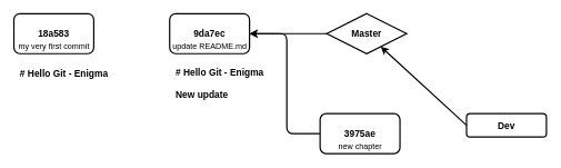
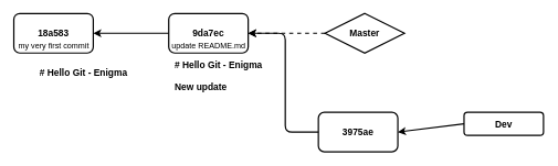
+ <mxCell id="4" value="" style="endArrow=classic;html=1;entryX=1;entryY=0.5;entryDx=0;entryDy=0;exitX=0;exitY=0.5;exitDx=0;exitDy=0;strokeWidth=2;strokeColor=#000000;" edge="1" parent="1" source="2" target="3"><mxGeometry width="50" height="50" relative="1" as="geometry"><mxPoint x="210" y="80" as="sourcePoint" /><mxPoint x="280" y="30" as="targetPoint" /></mxGeometry></mxCell>
- <mxCell id="10" value="" style="endArrow=classic;html=1;exitX=0;exitY=0.5;exitDx=0;exitDy=0;entryX=1;entryY=0.5;entryDx=0;entryDy=0;strokeWidth=2;strokeColor=#000000;" edge="1" parent="1" source="9" target="2"><mxGeometry width="50" height="50" relative="1" as="geometry"><mxPoint x="460" y="-10" as="sourcePoint" /><mxPoint x="510" y="-60" as="targetPoint" /></mxGeometry></mxCell>
+ <mxCell id="10" value="" style="endArrow=classic;html=1;exitX=0;exitY=0.5;exitDx=0;exitDy=0;entryX=1;entryY=0.5;entryDx=0;entryDy=0;strokeWidth=2;strokeColor=#000000;dashed=1;" edge="1" parent="1" source="9" target="2"><mxGeometry width="50" height="50" relative="1" as="geometry"><mxPoint x="460" y="-10" as="sourcePoint" /><mxPoint x="510" y="-60" as="targetPoint" /></mxGeometry></mxCell>
- <mxCell id="5" value="&lt;font color=&quot;#000000&quot; style=&quot;font-size: 14px&quot;&gt;&lt;b&gt;# Hello Git - Enigma&lt;/b&gt;&lt;/font&gt;" style="text;html=1;align=center;verticalAlign=middle;resizable=0;points=[];autosize=1;strokeColor=none;fillColor=none;" vertex="1" parent="1"><mxGeometry x="20" y="100" width="150" height="20" as="geometry" /></mxCell>
+ <mxCell id="5" value="&lt;font color=&quot;#000000&quot; style=&quot;font-size: 14px&quot;&gt;&lt;b&gt;# Hello Git - Enigma&lt;/b&gt;&lt;/font&gt;" style="text;html=1;align=center;verticalAlign=middle;resizable=0;points=[];autosize=1;strokeColor=none;fillColor=none;" vertex="1" parent="1"><mxGeometry x="50" y="100" width="150" height="20" as="geometry" /></mxCell>
- <mxCell id="6" value="&lt;div style=&quot;text-align: left&quot;&gt;&lt;b style=&quot;color: rgb(0 , 0 , 0) ; font-size: 14px&quot;&gt;# Hello Git - Enigma&lt;/b&gt;&lt;/div&gt;&lt;div style=&quot;text-align: left&quot;&gt;&lt;font color=&quot;#000000&quot;&gt;&lt;span style=&quot;font-size: 14px&quot;&gt;&lt;b&gt;&lt;br&gt;&lt;/b&gt;&lt;/span&gt;&lt;/font&gt;&lt;/div&gt;&lt;b style=&quot;color: rgb(0 , 0 , 0) ; font-size: 14px&quot;&gt;&lt;div style=&quot;text-align: left&quot;&gt;&lt;b&gt;New update&lt;/b&gt;&lt;/div&gt;&lt;/b&gt;" style="text;html=1;align=center;verticalAlign=middle;resizable=0;points=[];autosize=1;strokeColor=none;fillColor=none;" vertex="1" parent="1"><mxGeometry x="254" y="100" width="150" height="50" as="geometry" /></mxCell>
+ <mxCell id="6" value="&lt;div style=&quot;text-align: left&quot;&gt;&lt;b style=&quot;color: rgb(0 , 0 , 0) ; font-size: 14px&quot;&gt;# Hello Git - Enigma&lt;/b&gt;&lt;/div&gt;&lt;div style=&quot;text-align: left&quot;&gt;&lt;font color=&quot;#000000&quot;&gt;&lt;span style=&quot;font-size: 14px&quot;&gt;&lt;b&gt;&lt;br&gt;&lt;/b&gt;&lt;/span&gt;&lt;/font&gt;&lt;/div&gt;&lt;b style=&quot;color: rgb(0 , 0 , 0) ; font-size: 14px&quot;&gt;&lt;div style=&quot;text-align: left&quot;&gt;&lt;b&gt;New update&lt;/b&gt;&lt;/div&gt;&lt;/b&gt;" style="text;html=1;align=center;verticalAlign=middle;resizable=0;points=[];autosize=1;strokeColor=none;fillColor=none;" vertex="1" parent="1"><mxGeometry x="254" y="90" width="150" height="50" as="geometry" /></mxCell>
- <mxCell id="15" value="" style="endArrow=classic;html=1;strokeColor=#000000;strokeWidth=2;exitX=0;exitY=0.5;exitDx=0;exitDy=0;" edge="1" parent="1" source="11" target="9"><mxGeometry width="50" height="50" relative="1" as="geometry"><mxPoint x="340" y="150" as="sourcePoint" /><mxPoint x="390" y="100" as="targetPoint" /></mxGeometry></mxCell>
+ <mxCell id="15" value="" style="endArrow=classic;html=1;strokeColor=#000000;strokeWidth=2;exitX=0;exitY=0.5;exitDx=0;exitDy=0;entryX=1;entryY=0.5;entryDx=0;entryDy=0;" edge="1" parent="1" source="11" target="12"><mxGeometry width="50" height="50" relative="1" as="geometry"><mxPoint x="340" y="150" as="sourcePoint" /><mxPoint x="390" y="100" as="targetPoint" /></mxGeometry></mxCell>
- <mxCell id="13" value="&lt;font color=&quot;#000000&quot;&gt;new chapter&lt;/font&gt;" style="text;html=1;align=center;verticalAlign=middle;resizable=0;points=[];autosize=1;strokeColor=none;fillColor=none;" vertex="1" parent="1"><mxGeometry x="500" y="210" width="80" height="20" as="geometry" /></mxCell>
